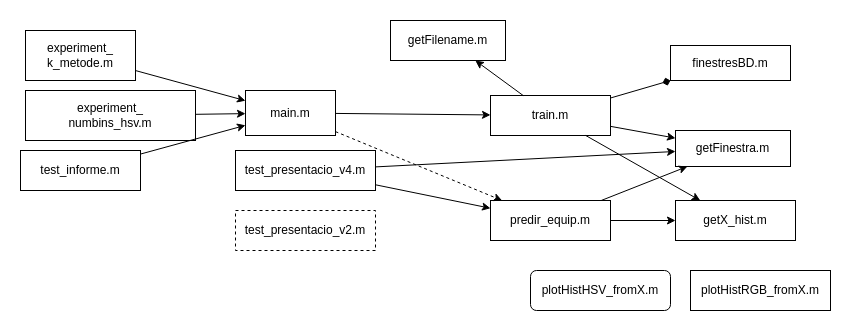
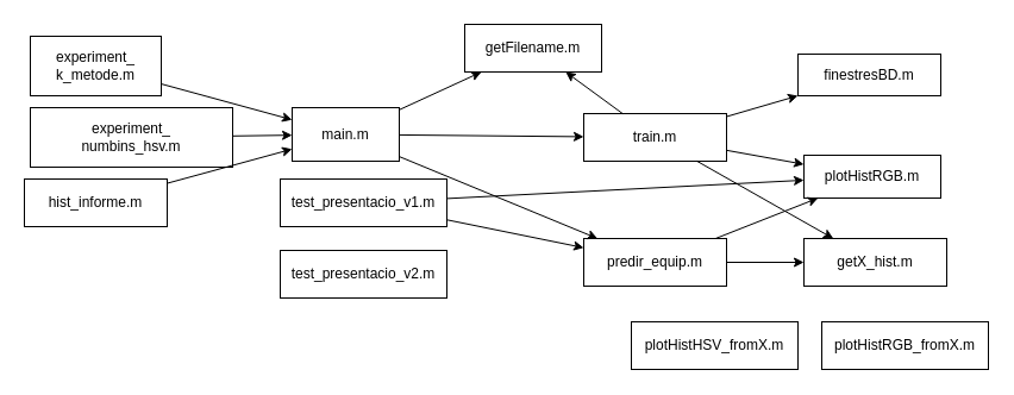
+ <mxCell id="25" value="" style="endArrow=classic;html=1;" edge="1" parent="1" source="5" target="7"><mxGeometry width="50" height="50" relative="1" as="geometry"><mxPoint x="260" y="50" as="sourcePoint" /><mxPoint x="310" y="0" as="targetPoint" /></mxGeometry></mxCell>
- <mxCell id="18" value="" style="endArrow=diamond;html=1;" edge="1" parent="1" source="14" target="6"><mxGeometry width="50" height="50" relative="1" as="geometry"><mxPoint x="590" y="300" as="sourcePoint" /><mxPoint x="640" y="250" as="targetPoint" /></mxGeometry></mxCell>
+ <mxCell id="18" value="" style="endArrow=classic;html=1;" edge="1" parent="1" source="14" target="6"><mxGeometry width="50" height="50" relative="1" as="geometry"><mxPoint x="590" y="300" as="sourcePoint" /><mxPoint x="640" y="250" as="targetPoint" /></mxGeometry></mxCell>
- <mxCell id="8" value="getFinestra.m" style="rounded=0;whiteSpace=wrap;html=1;" vertex="1" parent="1"><mxGeometry x="675" y="130" width="115" height="36" as="geometry" /></mxCell>
+ <mxCell id="8" value="plotHistRGB.m" style="rounded=0;whiteSpace=wrap;html=1;" vertex="1" parent="1"><mxGeometry x="675" y="130" width="115" height="36" as="geometry" /></mxCell>
- <mxCell id="22" value="" style="endArrow=classic;html=1;dashed=1;" edge="1" parent="1" source="5" target="21"><mxGeometry width="50" height="50" relative="1" as="geometry"><mxPoint x="370" y="420" as="sourcePoint" /><mxPoint x="420" y="370" as="targetPoint" /></mxGeometry></mxCell>
+ <mxCell id="22" value="" style="endArrow=classic;html=1;" edge="1" parent="1" source="5" target="21"><mxGeometry width="50" height="50" relative="1" as="geometry"><mxPoint x="370" y="420" as="sourcePoint" /><mxPoint x="420" y="370" as="targetPoint" /></mxGeometry></mxCell>
- <mxCell id="13" value="test_informe.m" style="rounded=0;whiteSpace=wrap;html=1;" vertex="1" parent="1"><mxGeometry x="20" y="150" width="120" height="40" as="geometry" /></mxCell>
+ <mxCell id="13" value="hist_informe.m" style="rounded=0;whiteSpace=wrap;html=1;" vertex="1" parent="1"><mxGeometry x="20" y="150" width="120" height="40" as="geometry" /></mxCell>
- <mxCell id="12" value="test_presentacio_v4.m" style="rounded=0;whiteSpace=wrap;html=1;" vertex="1" parent="1"><mxGeometry x="235" y="150" width="140" height="40" as="geometry" /></mxCell>
+ <mxCell id="12" value="test_presentacio_v1.m" style="rounded=0;whiteSpace=wrap;html=1;" vertex="1" parent="1"><mxGeometry x="235" y="150" width="140" height="40" as="geometry" /></mxCell>
- <mxCell id="2" value="test_presentacio_v2.m" style="rounded=0;whiteSpace=wrap;html=1;dashed=1;" vertex="1" parent="1"><mxGeometry x="235" y="210" width="140" height="40" as="geometry" /></mxCell>
+ <mxCell id="2" value="test_presentacio_v2.m" style="rounded=0;whiteSpace=wrap;html=1;" vertex="1" parent="1"><mxGeometry x="235" y="210" width="140" height="40" as="geometry" /></mxCell>
- <mxCell id="10" value="plotHistHSV_fromX.m" style="whiteSpace=wrap;html=1;rounded=1;" vertex="1" parent="1"><mxGeometry x="530" y="270" width="140" height="40" as="geometry" /></mxCell>
+ <mxCell id="10" value="plotHistHSV_fromX.m" style="rounded=0;whiteSpace=wrap;html=1;" vertex="1" parent="1"><mxGeometry x="530" y="270" width="140" height="40" as="geometry" /></mxCell>
